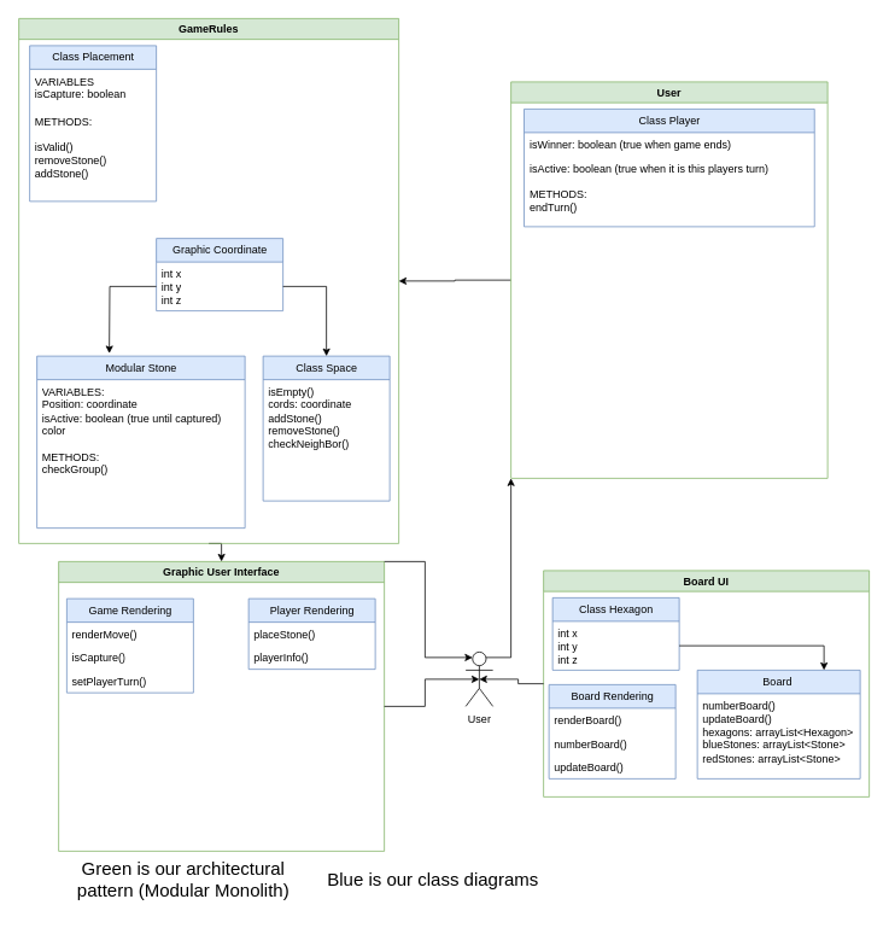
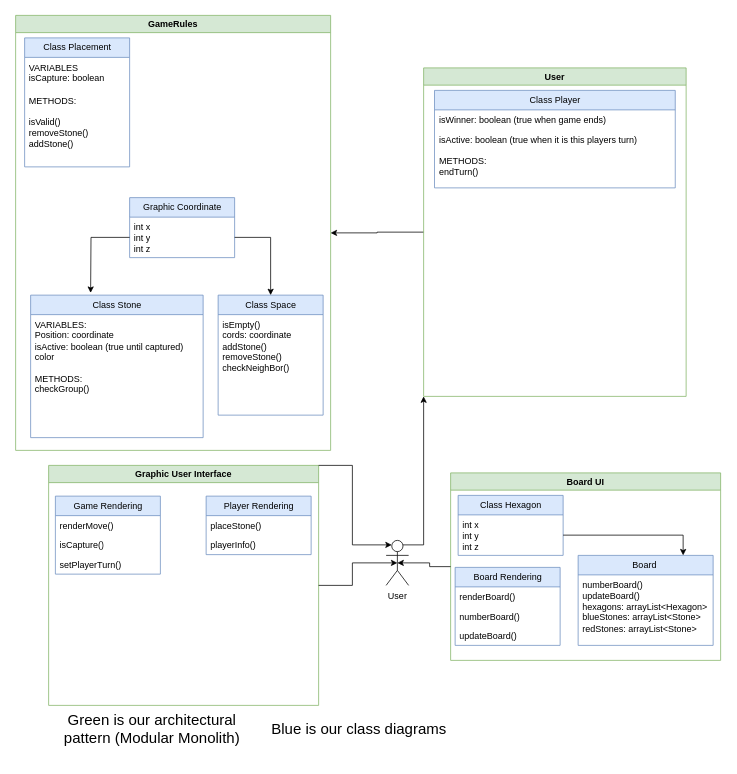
- <mxCell id="8" value="Modular Stone" style="swimlane;fontStyle=0;childLayout=stackLayout;horizontal=1;startSize=26;fillColor=#dae8fc;horizontalStack=0;resizeParent=1;resizeParentMax=0;resizeLast=0;collapsible=1;marginBottom=0;html=1;strokeColor=#6c8ebf;" parent="3" vertex="1"><mxGeometry x="20" y="373" width="230" height="190" as="geometry"><mxRectangle x="12" y="30" width="130" height="30" as="alternateBounds" /></mxGeometry></mxCell>
+ <mxCell id="8" value="Class Stone" style="swimlane;fontStyle=0;childLayout=stackLayout;horizontal=1;startSize=26;fillColor=#dae8fc;horizontalStack=0;resizeParent=1;resizeParentMax=0;resizeLast=0;collapsible=1;marginBottom=0;html=1;strokeColor=#6c8ebf;" parent="3" vertex="1"><mxGeometry x="20" y="373" width="230" height="190" as="geometry"><mxRectangle x="12" y="30" width="130" height="30" as="alternateBounds" /></mxGeometry></mxCell>
- <mxCell id="2" style="edgeStyle=orthogonalEdgeStyle;rounded=0;orthogonalLoop=1;jettySize=auto;html=1;exitX=0.5;exitY=1;exitDx=0;exitDy=0;entryX=0.5;entryY=0;entryDx=0;entryDy=0;" parent="1" source="3" target="33" edge="1"><mxGeometry relative="1" as="geometry" /></mxCell>
